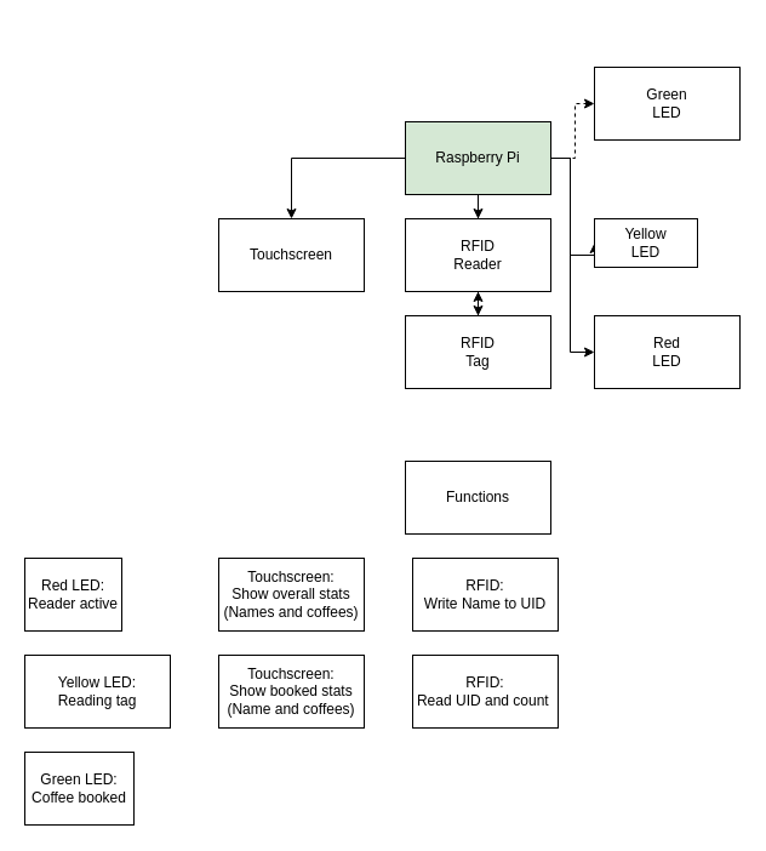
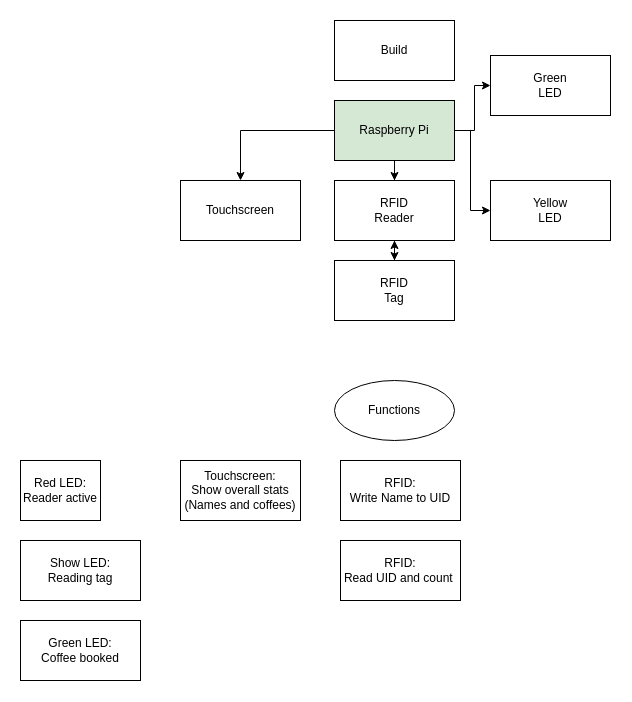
+ <mxCell id="3" value="Build" style="rounded=0;whiteSpace=wrap;html=1;" vertex="1" parent="1"><mxGeometry x="334" y="20" width="120" height="60" as="geometry" /></mxCell>
- <mxCell id="6" style="edgeStyle=orthogonalEdgeStyle;rounded=0;orthogonalLoop=1;jettySize=auto;html=1;dashed=1;" edge="1" parent="1" source="9" target="11"><mxGeometry relative="1" as="geometry" /></mxCell>
+ <mxCell id="6" style="edgeStyle=orthogonalEdgeStyle;rounded=0;orthogonalLoop=1;jettySize=auto;html=1;" edge="1" parent="1" source="9" target="11"><mxGeometry relative="1" as="geometry" /></mxCell>
- <mxCell id="12" value="Yellow &lt;br&gt;LED" style="rounded=0;whiteSpace=wrap;html=1;" vertex="1" parent="1"><mxGeometry x="490" y="180" width="85" height="40" as="geometry" /></mxCell>
+ <mxCell id="12" value="Yellow &lt;br&gt;LED" style="rounded=0;whiteSpace=wrap;html=1;" vertex="1" parent="1"><mxGeometry x="490" y="180" width="120" height="60" as="geometry" /></mxCell>
- <mxCell id="8" style="edgeStyle=orthogonalEdgeStyle;rounded=0;orthogonalLoop=1;jettySize=auto;html=1;entryX=0;entryY=0.5;entryDx=0;entryDy=0;" edge="1" parent="1" source="9" target="13"><mxGeometry relative="1" as="geometry"><Array as="points"><mxPoint x="470" y="130" /><mxPoint x="470" y="290" /></Array></mxGeometry></mxCell>
- <mxCell id="13" value="Red &lt;br&gt;LED" style="rounded=0;whiteSpace=wrap;html=1;" vertex="1" parent="1"><mxGeometry x="490" y="260" width="120" height="60" as="geometry" /></mxCell>
- <mxCell id="2" value="Functions" style="rounded=0;whiteSpace=wrap;html=1;" vertex="1" parent="1"><mxGeometry x="334" y="380" width="120" height="60" as="geometry" /></mxCell>
+ <mxCell id="2" value="Functions" style="ellipse;whiteSpace=wrap;html=1;" vertex="1" parent="1"><mxGeometry x="334" y="380" width="120" height="60" as="geometry" /></mxCell>
- <mxCell id="19" value="Yellow LED:&lt;br&gt;Reading tag" style="rounded=0;whiteSpace=wrap;html=1;" vertex="1" parent="1"><mxGeometry x="20" y="540" width="120" height="60" as="geometry" /></mxCell>
+ <mxCell id="19" value="Show LED:&lt;br&gt;Reading tag" style="rounded=0;whiteSpace=wrap;html=1;" vertex="1" parent="1"><mxGeometry x="20" y="540" width="120" height="60" as="geometry" /></mxCell>
- <mxCell id="22" value="Touchscreen:&lt;br&gt;Show booked stats&lt;br&gt;(Name and coffees)" style="rounded=0;whiteSpace=wrap;html=1;" vertex="1" parent="1"><mxGeometry x="180" y="540" width="120" height="60" as="geometry" /></mxCell>
- <mxCell id="20" value="Green LED:&lt;br&gt;Coffee booked" style="rounded=0;whiteSpace=wrap;html=1;" vertex="1" parent="1"><mxGeometry x="20" y="620" width="90" height="60" as="geometry" /></mxCell>
+ <mxCell id="20" value="Green LED:&lt;br&gt;Coffee booked" style="rounded=0;whiteSpace=wrap;html=1;" vertex="1" parent="1"><mxGeometry x="20" y="620" width="120" height="60" as="geometry" /></mxCell>
